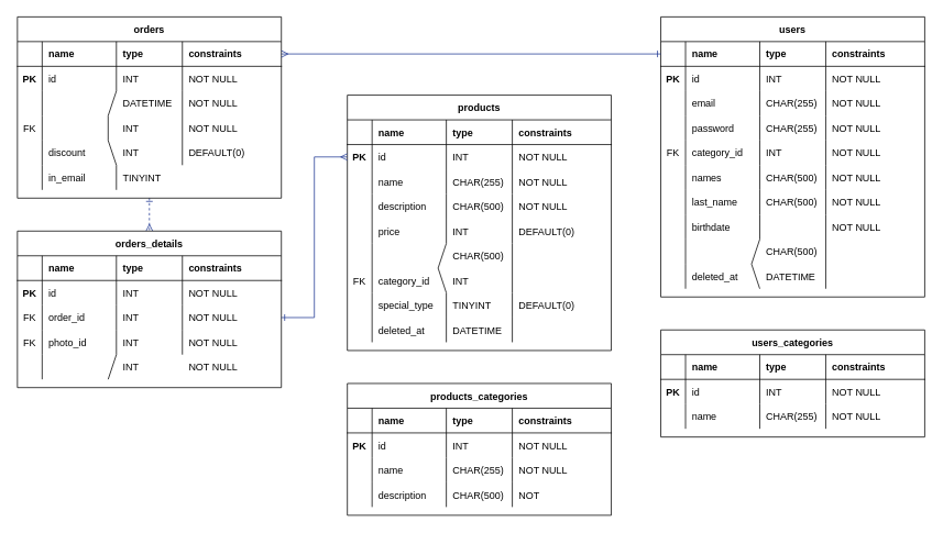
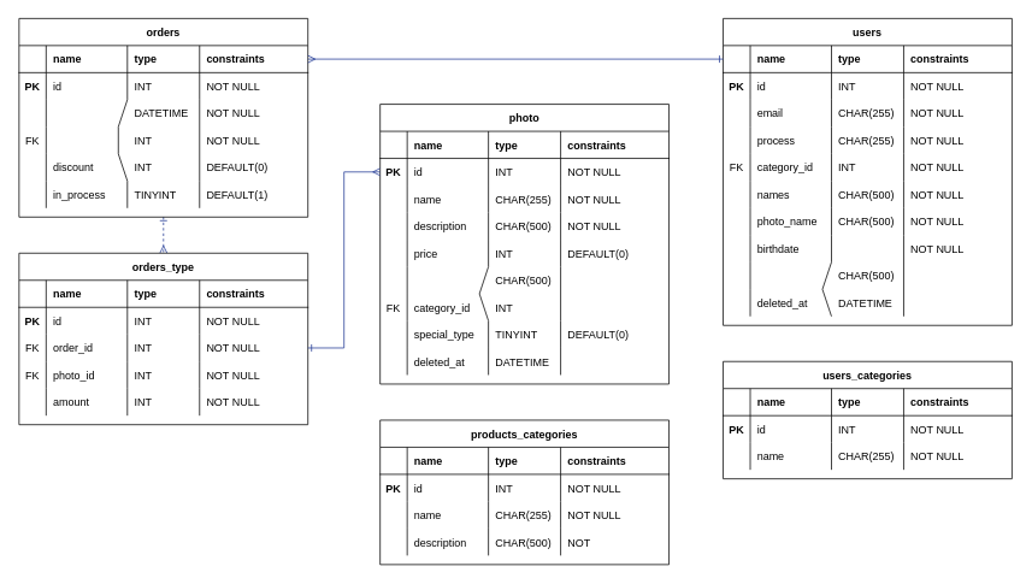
- <mxCell id="2" value="products" style="shape=table;startSize=30;container=1;collapsible=1;childLayout=tableLayout;fixedRows=1;rowLines=0;fontStyle=1;align=center;resizeLast=1;" parent="1" vertex="1"><mxGeometry x="420" y="115" width="320" height="310" as="geometry" /></mxCell>
+ <mxCell id="2" value="photo" style="shape=table;startSize=30;container=1;collapsible=1;childLayout=tableLayout;fixedRows=1;rowLines=0;fontStyle=1;align=center;resizeLast=1;" parent="1" vertex="1"><mxGeometry x="420" y="115" width="320" height="310" as="geometry" /></mxCell>
- <mxCell id="143" value="password" style="shape=partialRectangle;overflow=hidden;connectable=0;fillColor=none;top=0;left=0;bottom=0;right=0;align=left;spacingLeft=6;" vertex="1" parent="141"><mxGeometry x="30" width="90" height="30" as="geometry"><mxRectangle width="90" height="30" as="alternateBounds" /></mxGeometry></mxCell>
+ <mxCell id="143" value="process" style="shape=partialRectangle;overflow=hidden;connectable=0;fillColor=none;top=0;left=0;bottom=0;right=0;align=left;spacingLeft=6;" vertex="1" parent="141"><mxGeometry x="30" width="90" height="30" as="geometry"><mxRectangle width="90" height="30" as="alternateBounds" /></mxGeometry></mxCell>
- <mxCell id="95" value="in_email" style="shape=partialRectangle;overflow=hidden;connectable=0;fillColor=none;top=0;left=0;bottom=0;right=0;align=left;spacingLeft=6;" vertex="1" parent="93"><mxGeometry x="30" width="90" height="30" as="geometry"><mxRectangle width="90" height="30" as="alternateBounds" /></mxGeometry></mxCell>
+ <mxCell id="95" value="in_process" style="shape=partialRectangle;overflow=hidden;connectable=0;fillColor=none;top=0;left=0;bottom=0;right=0;align=left;spacingLeft=6;" vertex="1" parent="93"><mxGeometry x="30" width="90" height="30" as="geometry"><mxRectangle width="90" height="30" as="alternateBounds" /></mxGeometry></mxCell>
+ <mxCell id="97" value="DEFAULT(1)" style="shape=partialRectangle;overflow=hidden;connectable=0;fillColor=none;top=0;left=0;bottom=0;right=0;align=left;spacingLeft=6;" vertex="1" parent="93"><mxGeometry x="200" width="120" height="30" as="geometry"><mxRectangle width="120" height="30" as="alternateBounds" /></mxGeometry></mxCell>
- <mxCell id="158" value="last_name" style="shape=partialRectangle;overflow=hidden;connectable=0;fillColor=none;top=0;left=0;bottom=0;right=0;align=left;spacingLeft=6;" vertex="1" parent="156"><mxGeometry x="30" width="90" height="30" as="geometry"><mxRectangle width="90" height="30" as="alternateBounds" /></mxGeometry></mxCell>
+ <mxCell id="158" value="photo_name" style="shape=partialRectangle;overflow=hidden;connectable=0;fillColor=none;top=0;left=0;bottom=0;right=0;align=left;spacingLeft=6;" vertex="1" parent="156"><mxGeometry x="30" width="90" height="30" as="geometry"><mxRectangle width="90" height="30" as="alternateBounds" /></mxGeometry></mxCell>
- <mxCell id="98" value="orders_details" style="shape=table;startSize=30;container=1;collapsible=1;childLayout=tableLayout;fixedRows=1;rowLines=0;fontStyle=1;align=center;resizeLast=1;" vertex="1" parent="1"><mxGeometry x="20" y="280" width="320" height="190" as="geometry" /></mxCell>
+ <mxCell id="98" value="orders_type" style="shape=table;startSize=30;container=1;collapsible=1;childLayout=tableLayout;fixedRows=1;rowLines=0;fontStyle=1;align=center;resizeLast=1;" vertex="1" parent="1"><mxGeometry x="20" y="280" width="320" height="190" as="geometry" /></mxCell>
+ <mxCell id="121" value="amount" style="shape=partialRectangle;overflow=hidden;connectable=0;fillColor=none;top=0;left=0;bottom=0;right=0;align=left;spacingLeft=6;" vertex="1" parent="119"><mxGeometry x="30" width="90" height="30" as="geometry"><mxRectangle width="90" height="30" as="alternateBounds" /></mxGeometry></mxCell>
